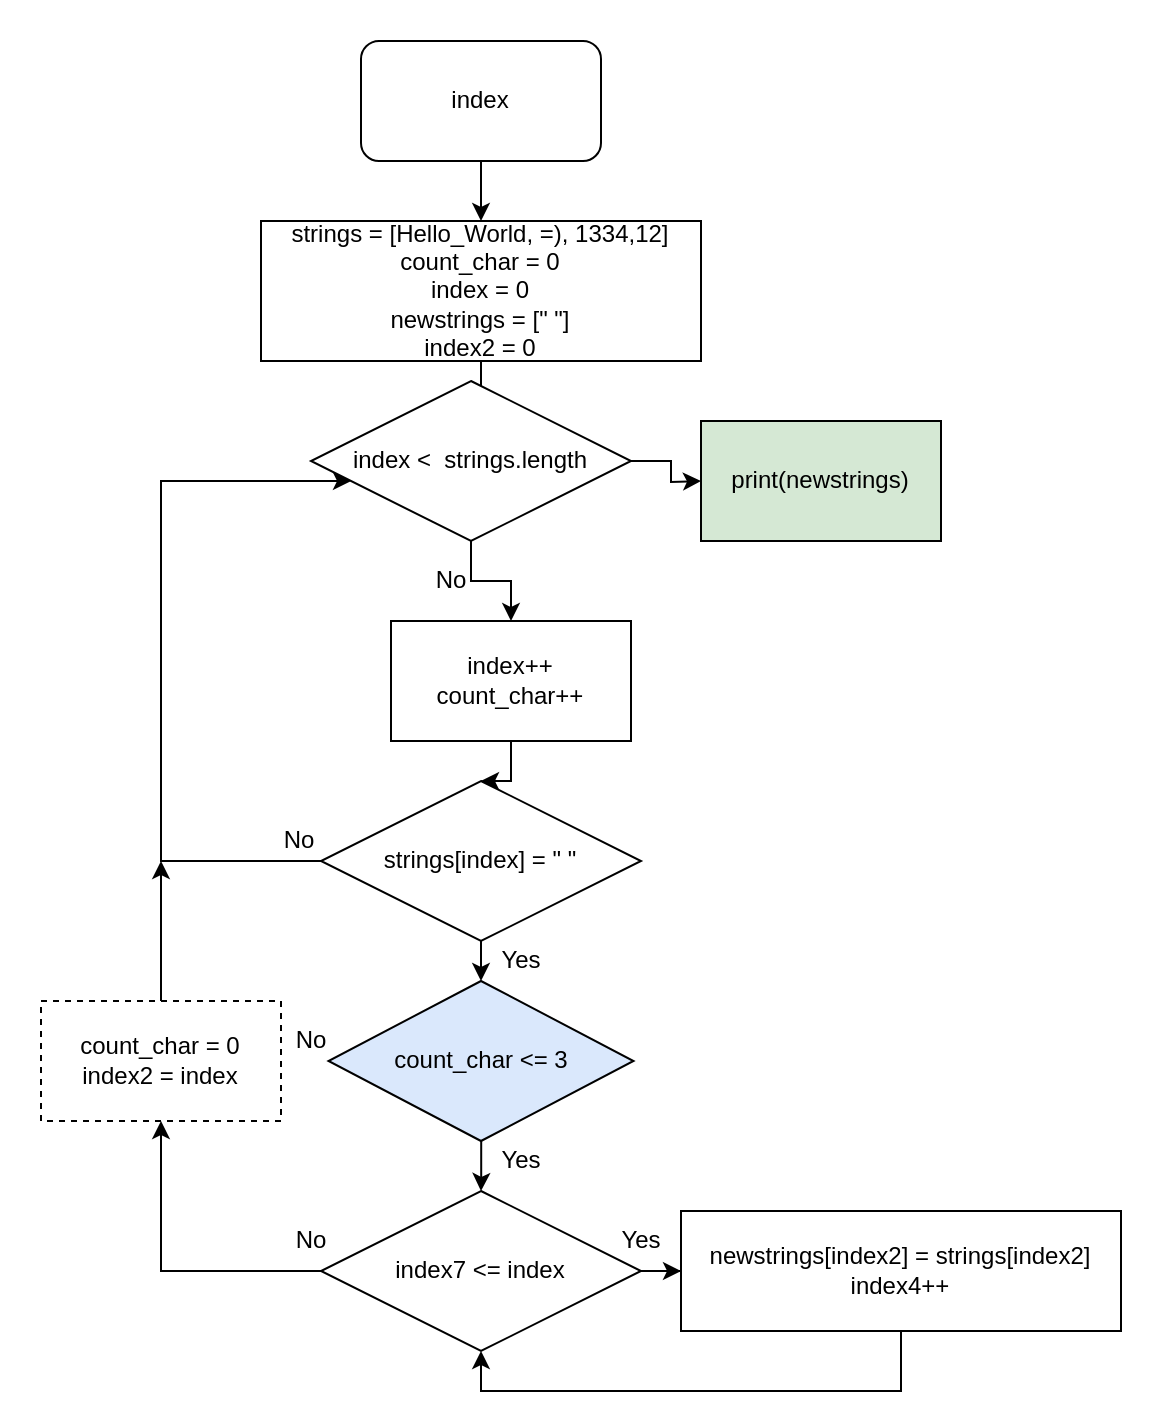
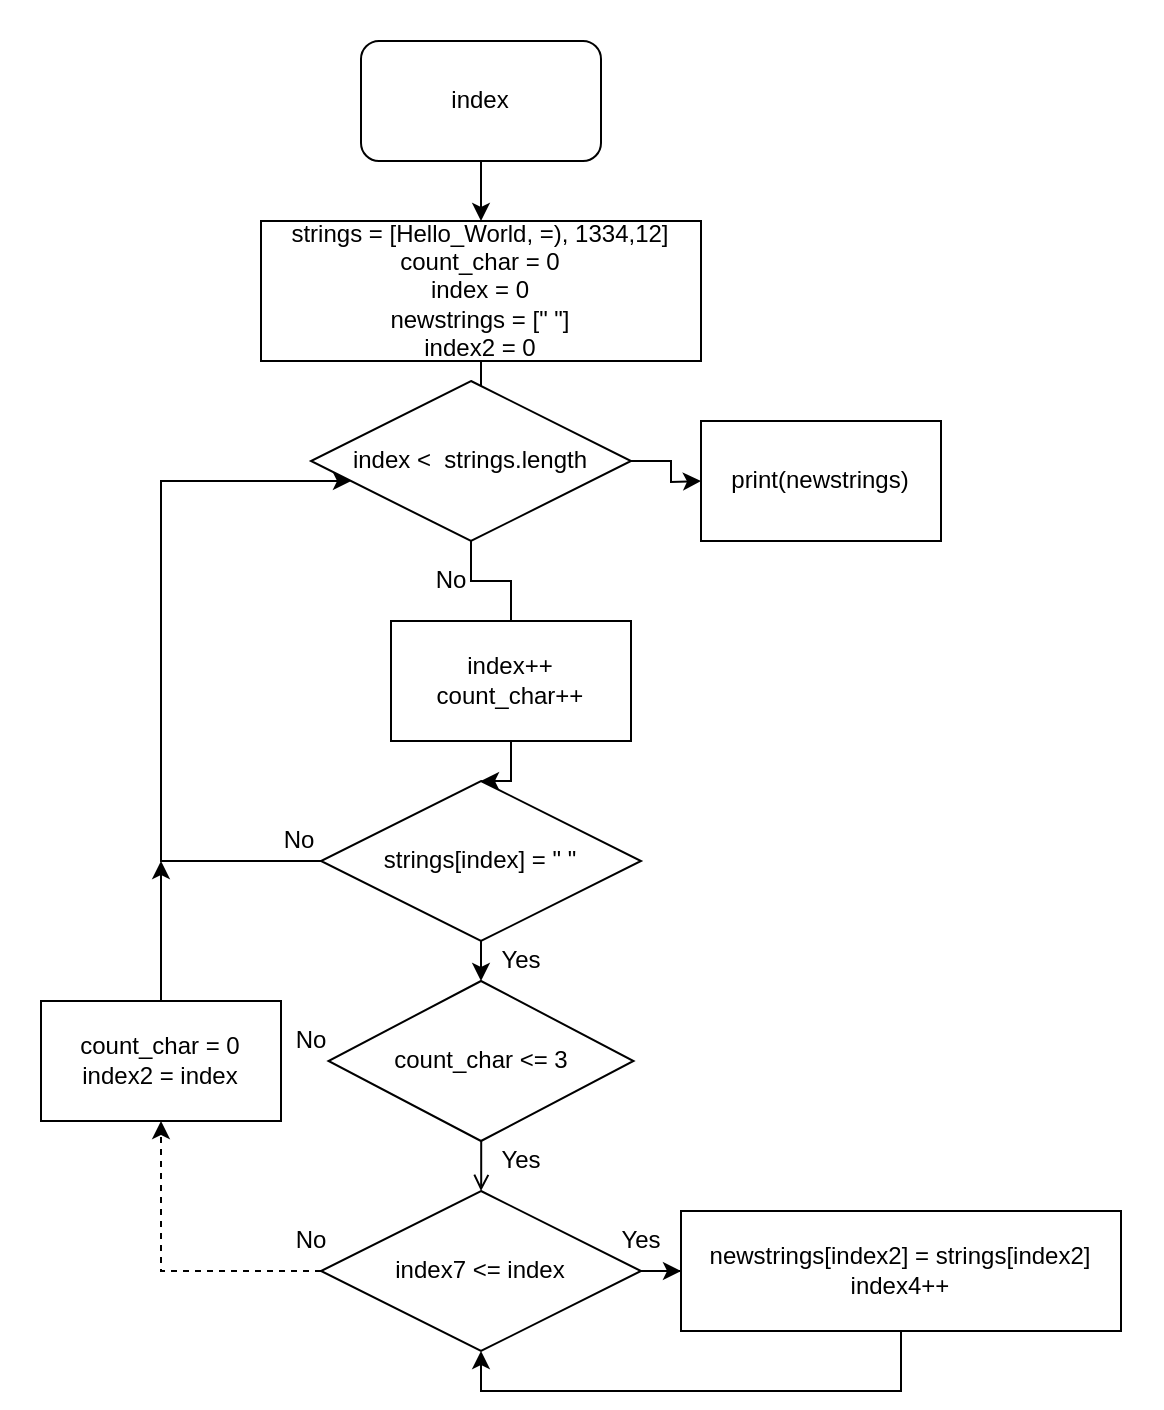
- <mxCell id="30" value="print(newstrings)" style="rounded=0;whiteSpace=wrap;html=1;fillColor=#d5e8d4;" vertex="1" parent="1"><mxGeometry x="350" y="210" width="120" height="60" as="geometry" /></mxCell>
+ <mxCell id="30" value="print(newstrings)" style="rounded=0;whiteSpace=wrap;html=1;" vertex="1" parent="1"><mxGeometry x="350" y="210" width="120" height="60" as="geometry" /></mxCell>
- <mxCell id="6" style="edgeStyle=orthogonalEdgeStyle;rounded=0;orthogonalLoop=1;jettySize=auto;html=1;entryX=0.5;entryY=0;entryDx=0;entryDy=0;" edge="1" parent="1" source="8" target="13"><mxGeometry relative="1" as="geometry" /></mxCell>
+ <mxCell id="6" style="edgeStyle=orthogonalEdgeStyle;rounded=0;orthogonalLoop=1;jettySize=auto;html=1;entryX=0.5;entryY=0;entryDx=0;entryDy=0;endArrow=none;" edge="1" parent="1" source="8" target="13"><mxGeometry relative="1" as="geometry" /></mxCell>
- <mxCell id="20" value="count_char = 0&lt;br&gt;index2 = index" style="rounded=0;whiteSpace=wrap;html=1;dashed=1;" vertex="1" parent="1"><mxGeometry x="20" y="500" width="120" height="60" as="geometry" /></mxCell>
+ <mxCell id="20" value="count_char = 0&lt;br&gt;index2 = index" style="rounded=0;whiteSpace=wrap;html=1;" vertex="1" parent="1"><mxGeometry x="20" y="500" width="120" height="60" as="geometry" /></mxCell>
- <mxCell id="15" value="count_char &amp;lt;= 3" style="rhombus;whiteSpace=wrap;html=1;fillColor=#dae8fc;" vertex="1" parent="1"><mxGeometry x="163.75" y="490" width="152.5" height="80" as="geometry" /></mxCell>
+ <mxCell id="15" value="count_char &amp;lt;= 3" style="rhombus;whiteSpace=wrap;html=1;" vertex="1" parent="1"><mxGeometry x="163.75" y="490" width="152.5" height="80" as="geometry" /></mxCell>
- <mxCell id="14" style="edgeStyle=orthogonalEdgeStyle;rounded=0;orthogonalLoop=1;jettySize=auto;html=1;entryX=0.5;entryY=0;entryDx=0;entryDy=0;" edge="1" parent="1" source="15" target="18"><mxGeometry relative="1" as="geometry" /></mxCell>
+ <mxCell id="14" style="edgeStyle=orthogonalEdgeStyle;rounded=0;orthogonalLoop=1;jettySize=auto;html=1;entryX=0.5;entryY=0;entryDx=0;entryDy=0;endArrow=open;" edge="1" parent="1" source="15" target="18"><mxGeometry relative="1" as="geometry" /></mxCell>
- <mxCell id="17" style="edgeStyle=orthogonalEdgeStyle;rounded=0;orthogonalLoop=1;jettySize=auto;html=1;exitX=0;exitY=0.5;exitDx=0;exitDy=0;entryX=0.5;entryY=1;entryDx=0;entryDy=0;" edge="1" parent="1" source="18" target="20"><mxGeometry relative="1" as="geometry"><mxPoint x="140" y="635" as="targetPoint" /></mxGeometry></mxCell>
+ <mxCell id="17" style="edgeStyle=orthogonalEdgeStyle;rounded=0;orthogonalLoop=1;jettySize=auto;html=1;exitX=0;exitY=0.5;exitDx=0;exitDy=0;entryX=0.5;entryY=1;entryDx=0;entryDy=0;dashed=1;" edge="1" parent="1" source="18" target="20"><mxGeometry relative="1" as="geometry"><mxPoint x="140" y="635" as="targetPoint" /></mxGeometry></mxCell>
